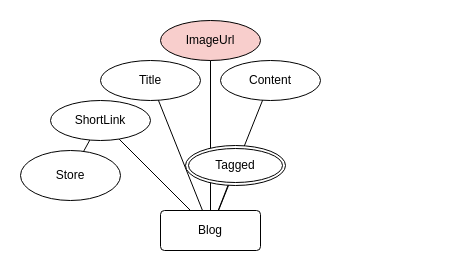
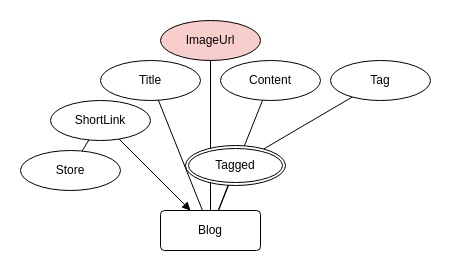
+ <mxCell id="13" value="Tag" style="ellipse;whiteSpace=wrap;html=1;align=center;" parent="1" vertex="1"><mxGeometry x="330" y="60" width="100" height="40" as="geometry" /></mxCell>
+ <mxCell id="14" value="" style="endArrow=none;html=1;rounded=0;" parent="1" source="13" target="11" edge="1"><mxGeometry relative="1" as="geometry"><mxPoint x="400" y="160" as="sourcePoint" /><mxPoint x="560" y="160" as="targetPoint" /></mxGeometry></mxCell>
- <mxCell id="15" value="Store" style="ellipse;whiteSpace=wrap;html=1;align=center;" vertex="1" parent="1"><mxGeometry x="20" y="150" width="100" height="50" as="geometry" /></mxCell>
+ <mxCell id="15" value="Store" style="ellipse;whiteSpace=wrap;html=1;align=center;" vertex="1" parent="1"><mxGeometry x="20" y="150" width="100" height="40" as="geometry" /></mxCell>
- <mxCell id="10" value="" style="endArrow=none;html=1;rounded=0;" parent="1" source="9" target="2" edge="1"><mxGeometry relative="1" as="geometry"><mxPoint x="150" y="230" as="sourcePoint" /><mxPoint x="310" y="230" as="targetPoint" /></mxGeometry></mxCell>
+ <mxCell id="10" value="" style="endArrow=block;html=1;rounded=0;" parent="1" source="9" target="2" edge="1"><mxGeometry relative="1" as="geometry"><mxPoint x="150" y="230" as="sourcePoint" /><mxPoint x="310" y="230" as="targetPoint" /></mxGeometry></mxCell>
